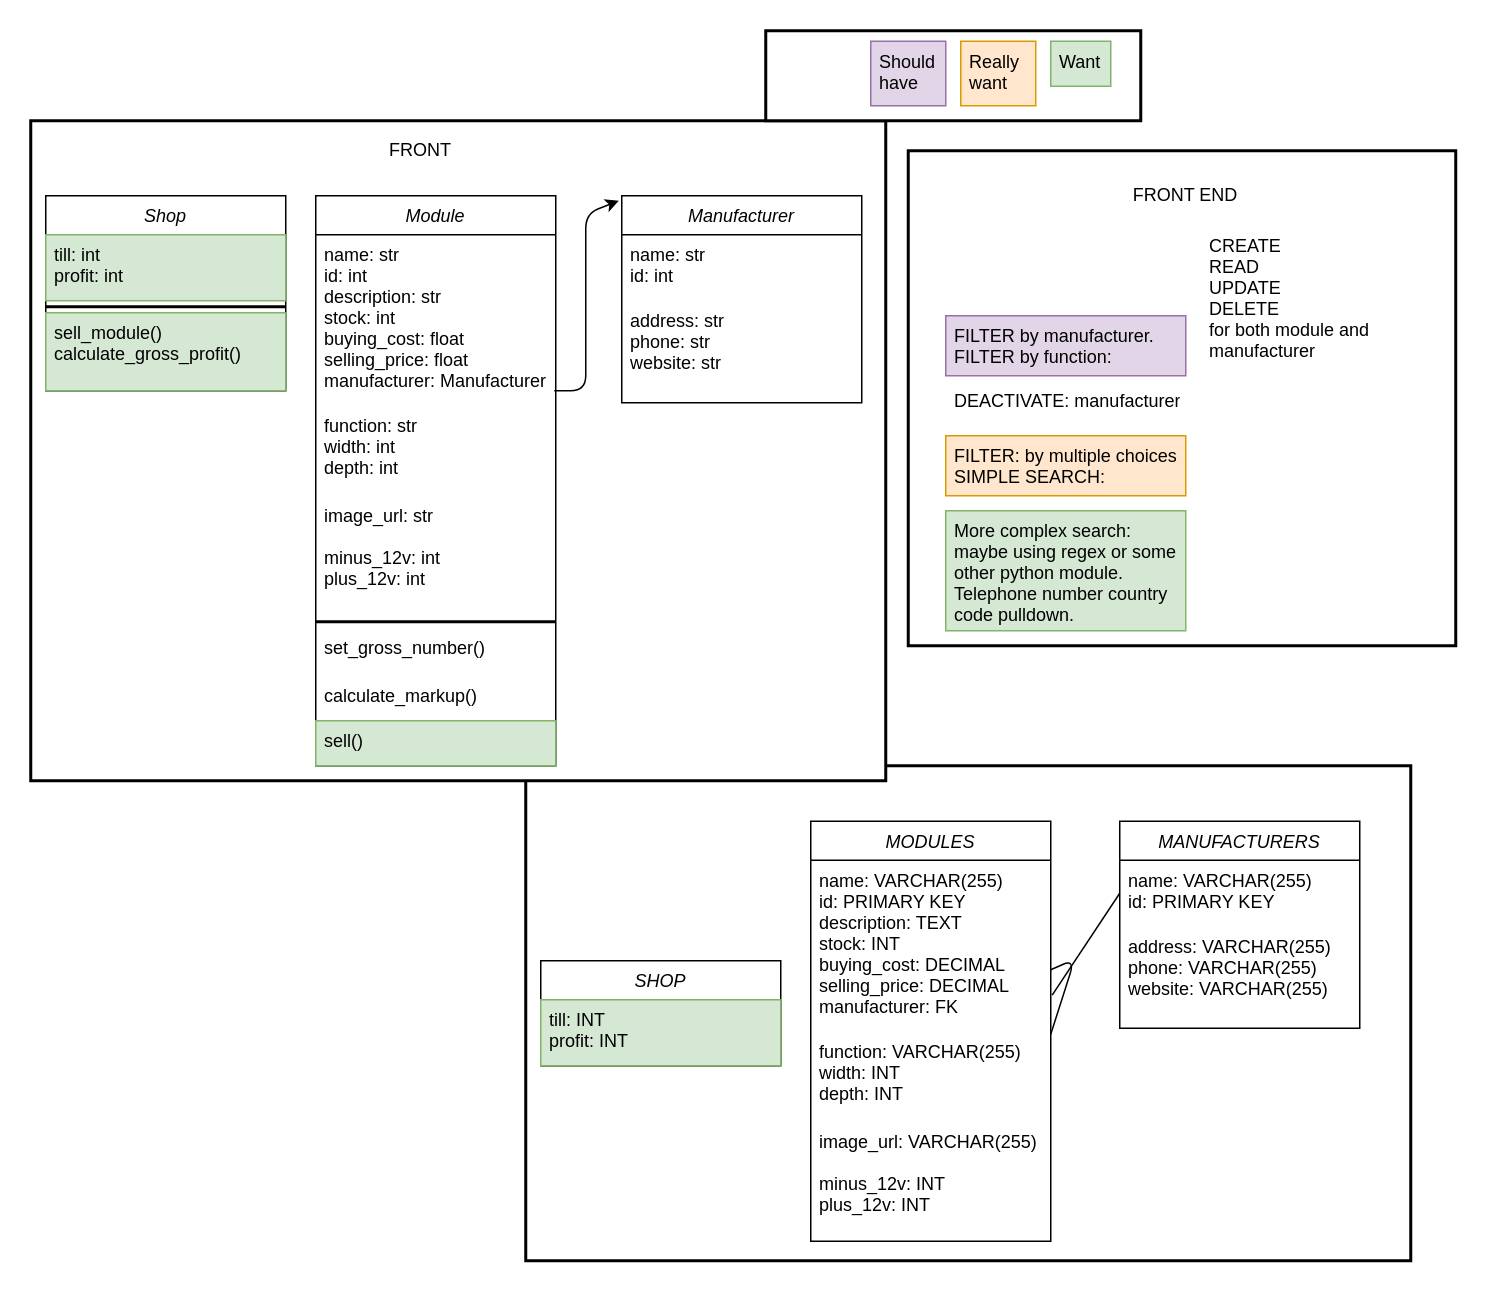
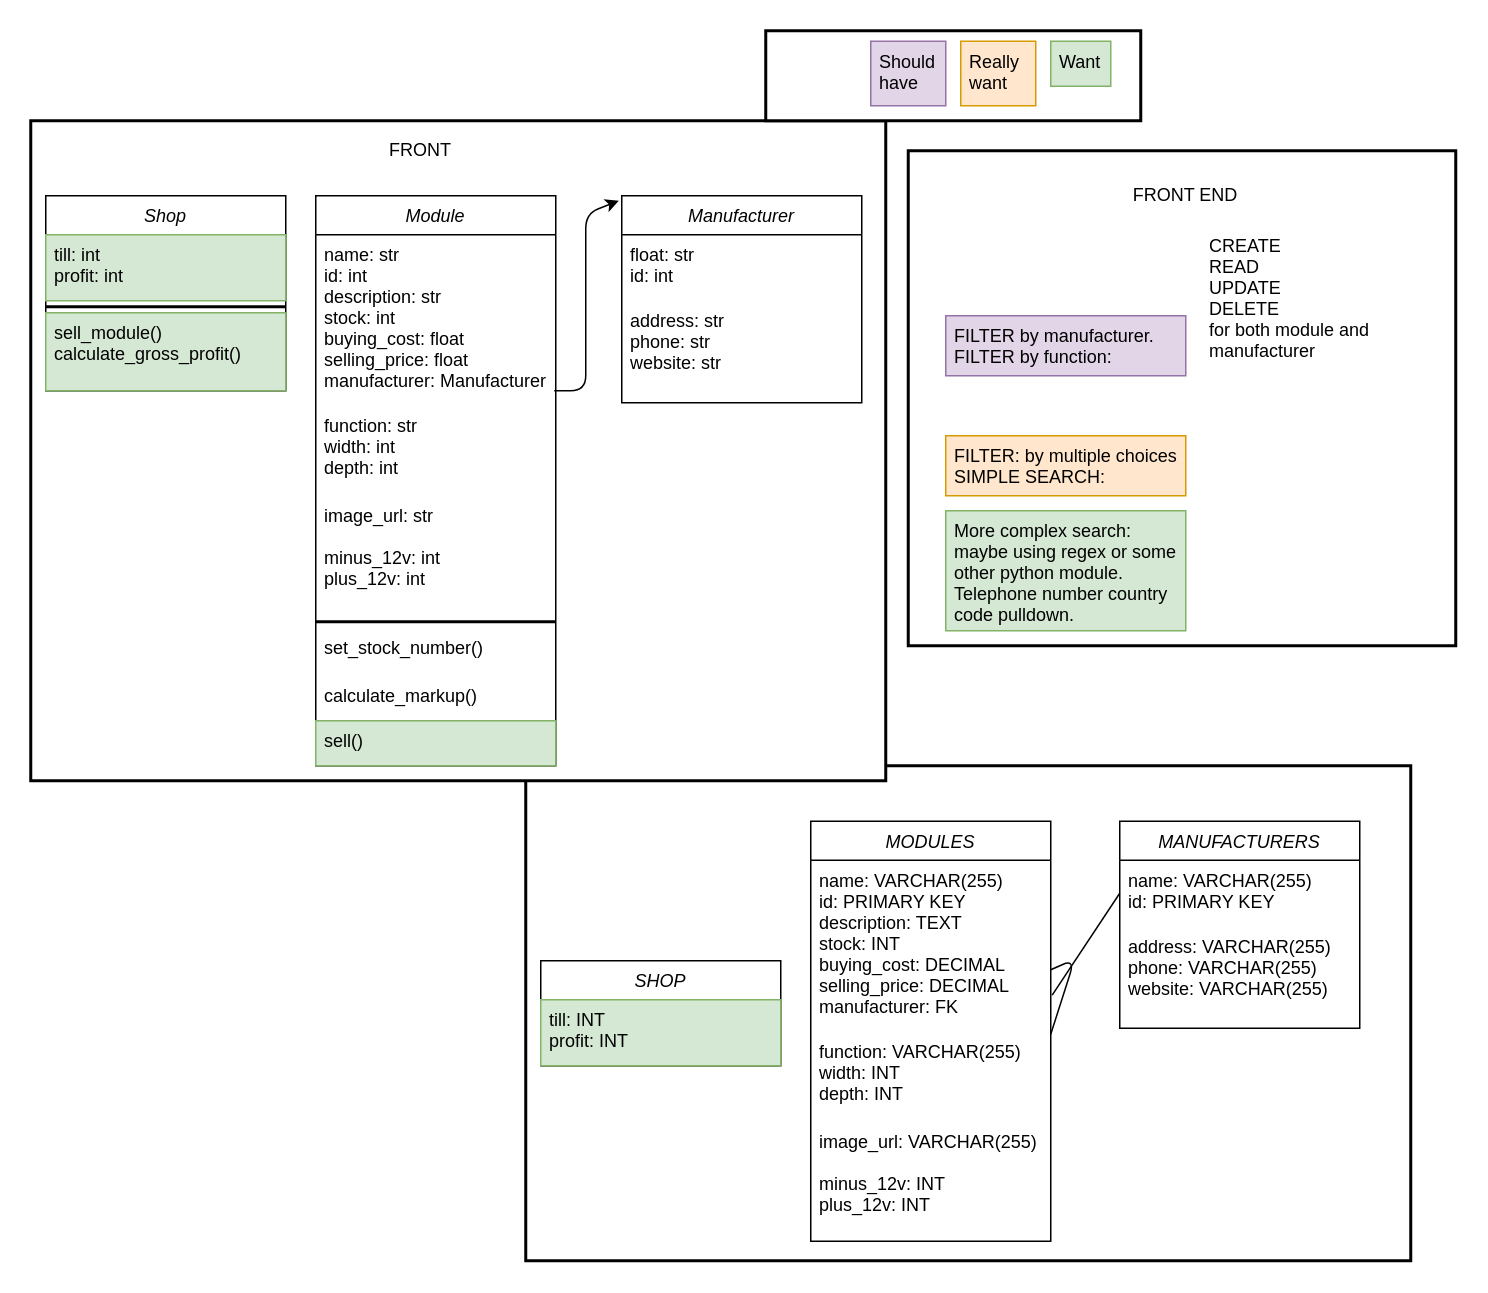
- <mxCell id="17" value="name: str&#10;id: int&#10;" style="text;align=left;verticalAlign=top;spacingLeft=4;spacingRight=4;overflow=hidden;rotatable=0;points=[[0,0.5],[1,0.5]];portConstraint=eastwest;fillColor=none;" parent="16" vertex="1"><mxGeometry y="26" width="160" height="44" as="geometry" /></mxCell>
+ <mxCell id="17" value="float: str&#10;id: int&#10;" style="text;align=left;verticalAlign=top;spacingLeft=4;spacingRight=4;overflow=hidden;rotatable=0;points=[[0,0.5],[1,0.5]];portConstraint=eastwest;fillColor=none;" parent="16" vertex="1"><mxGeometry y="26" width="160" height="44" as="geometry" /></mxCell>
- <mxCell id="51" value="DEACTIVATE: manufacturer" style="text;align=left;verticalAlign=top;spacingLeft=4;spacingRight=4;overflow=hidden;rotatable=0;points=[[0,0.5],[1,0.5]];portConstraint=eastwest;fillColor=none;" vertex="1" parent="1"><mxGeometry x="630" y="253" width="160" height="30" as="geometry" /></mxCell>
- <mxCell id="13" value="set_gross_number()" style="text;align=left;verticalAlign=top;spacingLeft=4;spacingRight=4;overflow=hidden;rotatable=0;points=[[0,0.5],[1,0.5]];portConstraint=eastwest;fillColor=none;" parent="7" vertex="1"><mxGeometry y="288" width="160" height="32" as="geometry" /></mxCell>
+ <mxCell id="13" value="set_stock_number()" style="text;align=left;verticalAlign=top;spacingLeft=4;spacingRight=4;overflow=hidden;rotatable=0;points=[[0,0.5],[1,0.5]];portConstraint=eastwest;fillColor=none;" parent="7" vertex="1"><mxGeometry y="288" width="160" height="32" as="geometry" /></mxCell>
